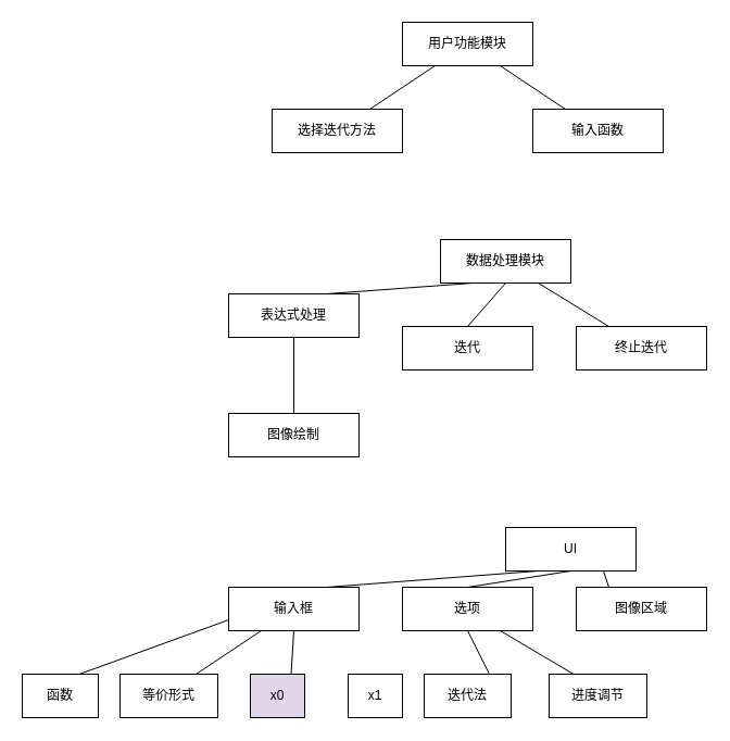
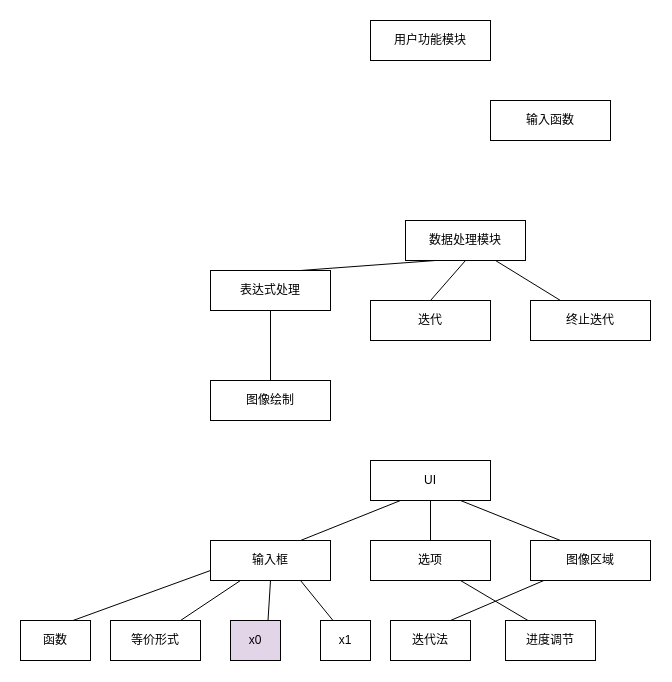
- <mxCell id="5" value="" style="endArrow=none;html=1;entryX=0.25;entryY=1;entryDx=0;entryDy=0;exitX=0.75;exitY=0;exitDx=0;exitDy=0;" edge="1" parent="1" source="3" target="2"><mxGeometry width="50" height="50" relative="1" as="geometry"><mxPoint x="240" y="210" as="sourcePoint" /><mxPoint x="290" y="160" as="targetPoint" /></mxGeometry></mxCell>
- <mxCell id="6" value="" style="endArrow=none;html=1;entryX=0.75;entryY=1;entryDx=0;entryDy=0;" edge="1" parent="1" source="4" target="2"><mxGeometry width="50" height="50" relative="1" as="geometry"><mxPoint x="240" y="210" as="sourcePoint" /><mxPoint x="290" y="160" as="targetPoint" /></mxGeometry></mxCell>
- <mxCell id="3" value="选择迭代方法" style="rounded=0;whiteSpace=wrap;html=1;" vertex="1" parent="1"><mxGeometry x="250" y="100" width="120" height="40" as="geometry" /></mxCell>
- <mxCell id="16" value="UI" style="rounded=0;whiteSpace=wrap;html=1;" vertex="1" parent="1"><mxGeometry x="465" y="485" width="120" height="40" as="geometry" /></mxCell>
+ <mxCell id="16" value="UI" style="rounded=0;whiteSpace=wrap;html=1;" vertex="1" parent="1"><mxGeometry x="370" y="460" width="120" height="40" as="geometry" /></mxCell>
+ <mxCell id="30" value="" style="endArrow=none;html=1;entryX=0.75;entryY=1;entryDx=0;entryDy=0;exitX=0.25;exitY=0;exitDx=0;exitDy=0;" edge="1" parent="1" source="27" target="17"><mxGeometry width="50" height="50" relative="1" as="geometry"><mxPoint x="20" y="730" as="sourcePoint" /><mxPoint x="70" y="680" as="targetPoint" /></mxGeometry></mxCell>
- <mxCell id="33" value="" style="endArrow=none;html=1;entryX=0.5;entryY=1;entryDx=0;entryDy=0;exitX=0.75;exitY=0;exitDx=0;exitDy=0;" edge="1" parent="1" source="31" target="18"><mxGeometry width="50" height="50" relative="1" as="geometry"><mxPoint x="20" y="730" as="sourcePoint" /><mxPoint x="70" y="680" as="targetPoint" /></mxGeometry></mxCell>
+ <mxCell id="33" value="" style="endArrow=none;html=1;exitX=0.75;exitY=0;exitDx=0;exitDy=0;" edge="1" parent="1" source="31" target="19"><mxGeometry width="50" height="50" relative="1" as="geometry"><mxPoint x="20" y="730" as="sourcePoint" /><mxPoint x="70" y="680" as="targetPoint" /></mxGeometry></mxCell>
